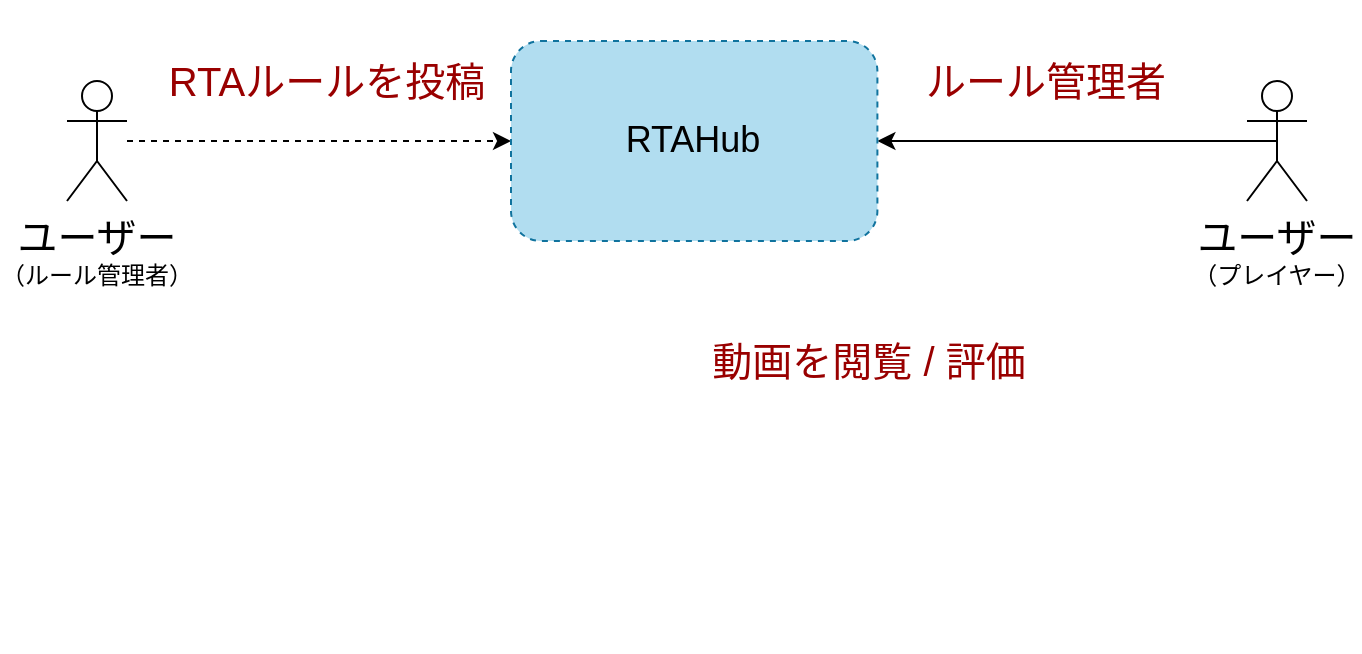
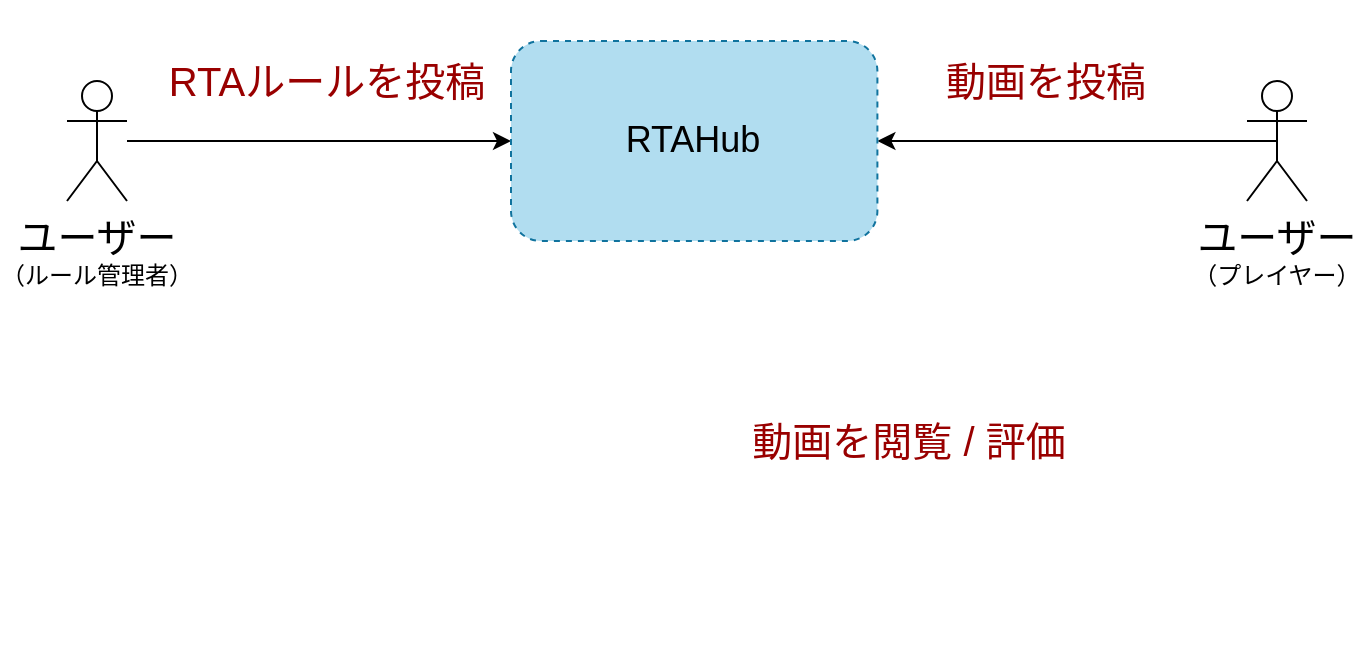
- <mxCell id="9" value="ルール管理者" style="text;html=1;align=center;verticalAlign=middle;whiteSpace=wrap;rounded=0;fontSize=20;fontColor=#990000;" parent="2" vertex="1"><mxGeometry x="405.2" y="5" width="170" height="30" as="geometry" /></mxCell>
+ <mxCell id="9" value="動画を投稿" style="text;html=1;align=center;verticalAlign=middle;whiteSpace=wrap;rounded=0;fontSize=20;fontColor=#990000;" parent="2" vertex="1"><mxGeometry x="405.2" y="5" width="170" height="30" as="geometry" /></mxCell>
- <mxCell id="4" style="edgeStyle=orthogonalEdgeStyle;rounded=0;orthogonalLoop=1;jettySize=auto;html=1;dashed=1;" parent="2" source="5" target="7" edge="1"><mxGeometry relative="1" as="geometry"><Array as="points" /><mxPoint x="-40" y="50.059" as="sourcePoint" /></mxGeometry></mxCell>
+ <mxCell id="4" style="edgeStyle=orthogonalEdgeStyle;rounded=0;orthogonalLoop=1;jettySize=auto;html=1;" parent="2" source="5" target="7" edge="1"><mxGeometry relative="1" as="geometry"><Array as="points" /><mxPoint x="-40" y="50.059" as="sourcePoint" /></mxGeometry></mxCell>
- <mxCell id="11" value="動画を閲覧 / 評価" style="text;html=1;align=center;verticalAlign=middle;whiteSpace=wrap;rounded=0;fontSize=20;fontColor=#990000;" parent="2" vertex="1"><mxGeometry x="321" y="145" width="161" height="30" as="geometry" /></mxCell>
+ <mxCell id="11" value="動画を閲覧 / 評価" style="text;html=1;align=center;verticalAlign=middle;whiteSpace=wrap;rounded=0;fontSize=20;fontColor=#990000;" parent="2" vertex="1"><mxGeometry x="341" y="185" width="161" height="30" as="geometry" /></mxCell>
